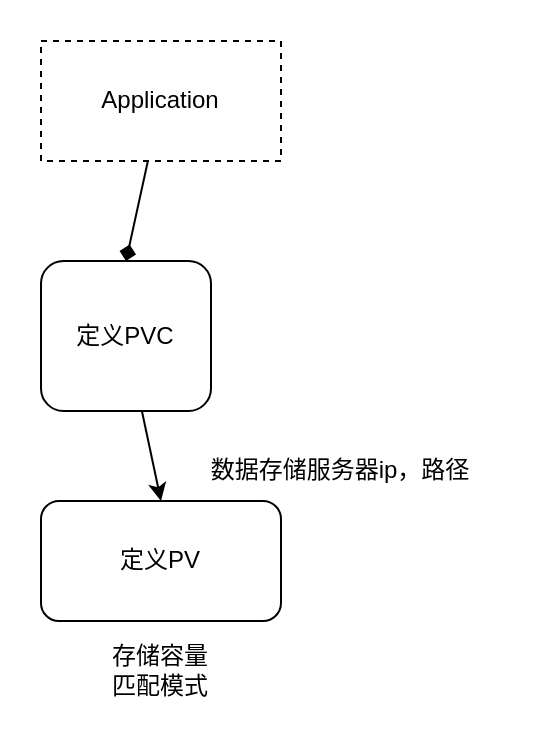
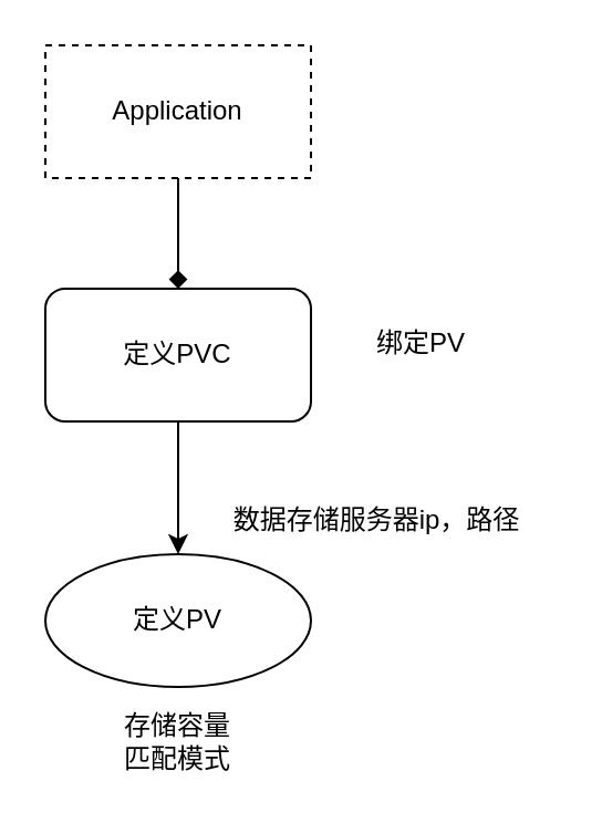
+ <mxCell id="7" value="绑定PV" style="text;html=1;strokeColor=none;fillColor=none;align=center;verticalAlign=middle;whiteSpace=wrap;rounded=0;" vertex="1" parent="1"><mxGeometry x="160" y="140" width="60" height="30" as="geometry" /></mxCell>
- <mxCell id="5" value="定义PVC" style="rounded=1;whiteSpace=wrap;html=1;" vertex="1" parent="1"><mxGeometry x="20" y="130" width="85" height="75" as="geometry" /></mxCell>
+ <mxCell id="5" value="定义PVC" style="rounded=1;whiteSpace=wrap;html=1;" vertex="1" parent="1"><mxGeometry x="20" y="130" width="120" height="60" as="geometry" /></mxCell>
- <mxCell id="6" value="定义PV" style="rounded=1;whiteSpace=wrap;html=1;" vertex="1" parent="1"><mxGeometry x="20" y="250" width="120" height="60" as="geometry" /></mxCell>
+ <mxCell id="6" value="定义PV" style="ellipse;whiteSpace=wrap;html=1;" vertex="1" parent="1"><mxGeometry x="20" y="250" width="120" height="60" as="geometry" /></mxCell>
